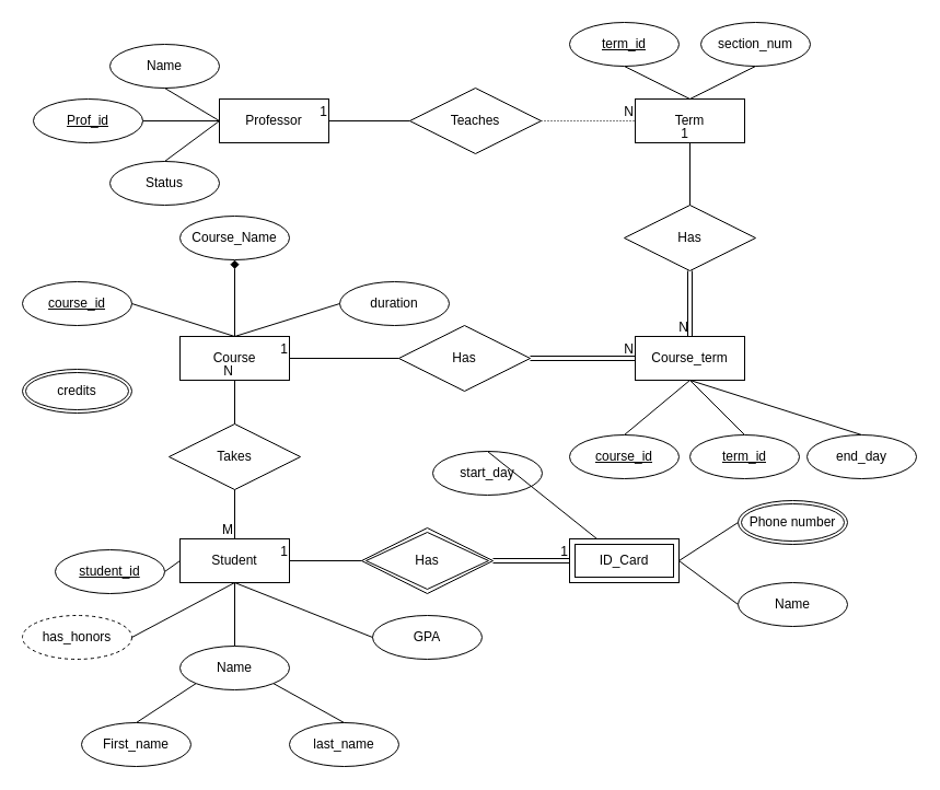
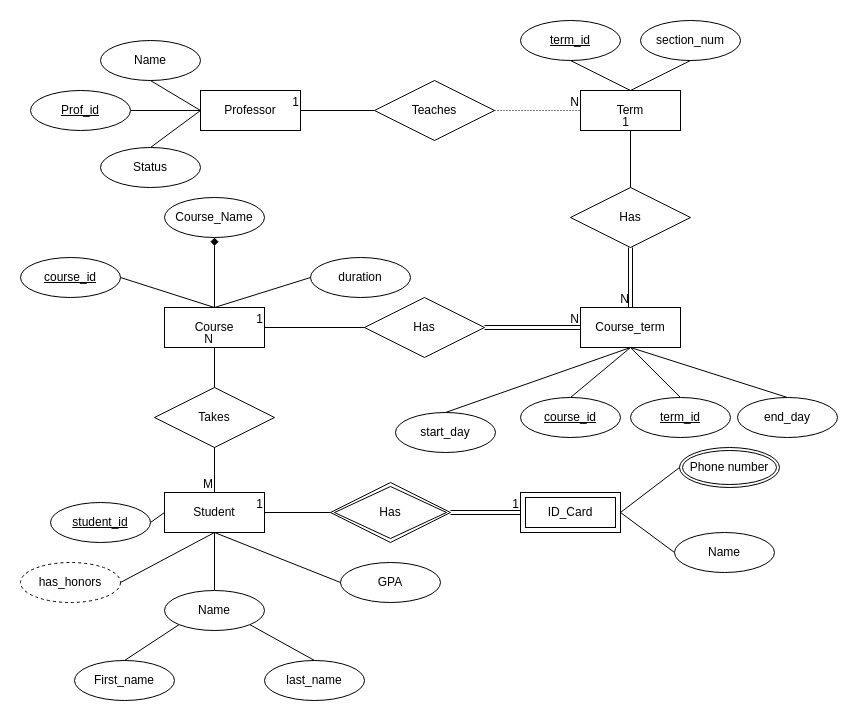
- <mxCell id="21" value="credits" style="ellipse;shape=doubleEllipse;margin=3;whiteSpace=wrap;html=1;align=center;" parent="1" vertex="1"><mxGeometry y="337" width="100" height="40" as="geometry" x="20" /></mxCell>
- <mxCell id="38" value="" style="endArrow=none;html=1;rounded=0;exitX=0.5;exitY=0;exitDx=0;exitDy=0;" parent="1" source="37" target="25" edge="1"><mxGeometry relative="1" as="geometry"><mxPoint x="320" y="327" as="sourcePoint" /><mxPoint x="630" y="357" as="targetPoint" /></mxGeometry></mxCell>
+ <mxCell id="38" value="" style="endArrow=none;html=1;rounded=0;entryX=0.5;entryY=1;entryDx=0;entryDy=0;exitX=0.5;exitY=0;exitDx=0;exitDy=0;" parent="1" source="37" target="42" edge="1"><mxGeometry relative="1" as="geometry"><mxPoint x="320" y="327" as="sourcePoint" /><mxPoint x="630" y="357" as="targetPoint" /></mxGeometry></mxCell>
- <mxCell id="12" value="Phone number" style="ellipse;shape=doubleEllipse;margin=3;whiteSpace=wrap;html=1;align=center;" parent="1" vertex="1"><mxGeometry x="674" y="457" width="100" height="40" as="geometry" /></mxCell>
+ <mxCell id="12" value="Phone number" style="ellipse;shape=doubleEllipse;margin=3;whiteSpace=wrap;html=1;align=center;" parent="1" vertex="1"><mxGeometry x="679" y="447" width="100" height="40" as="geometry" /></mxCell>
